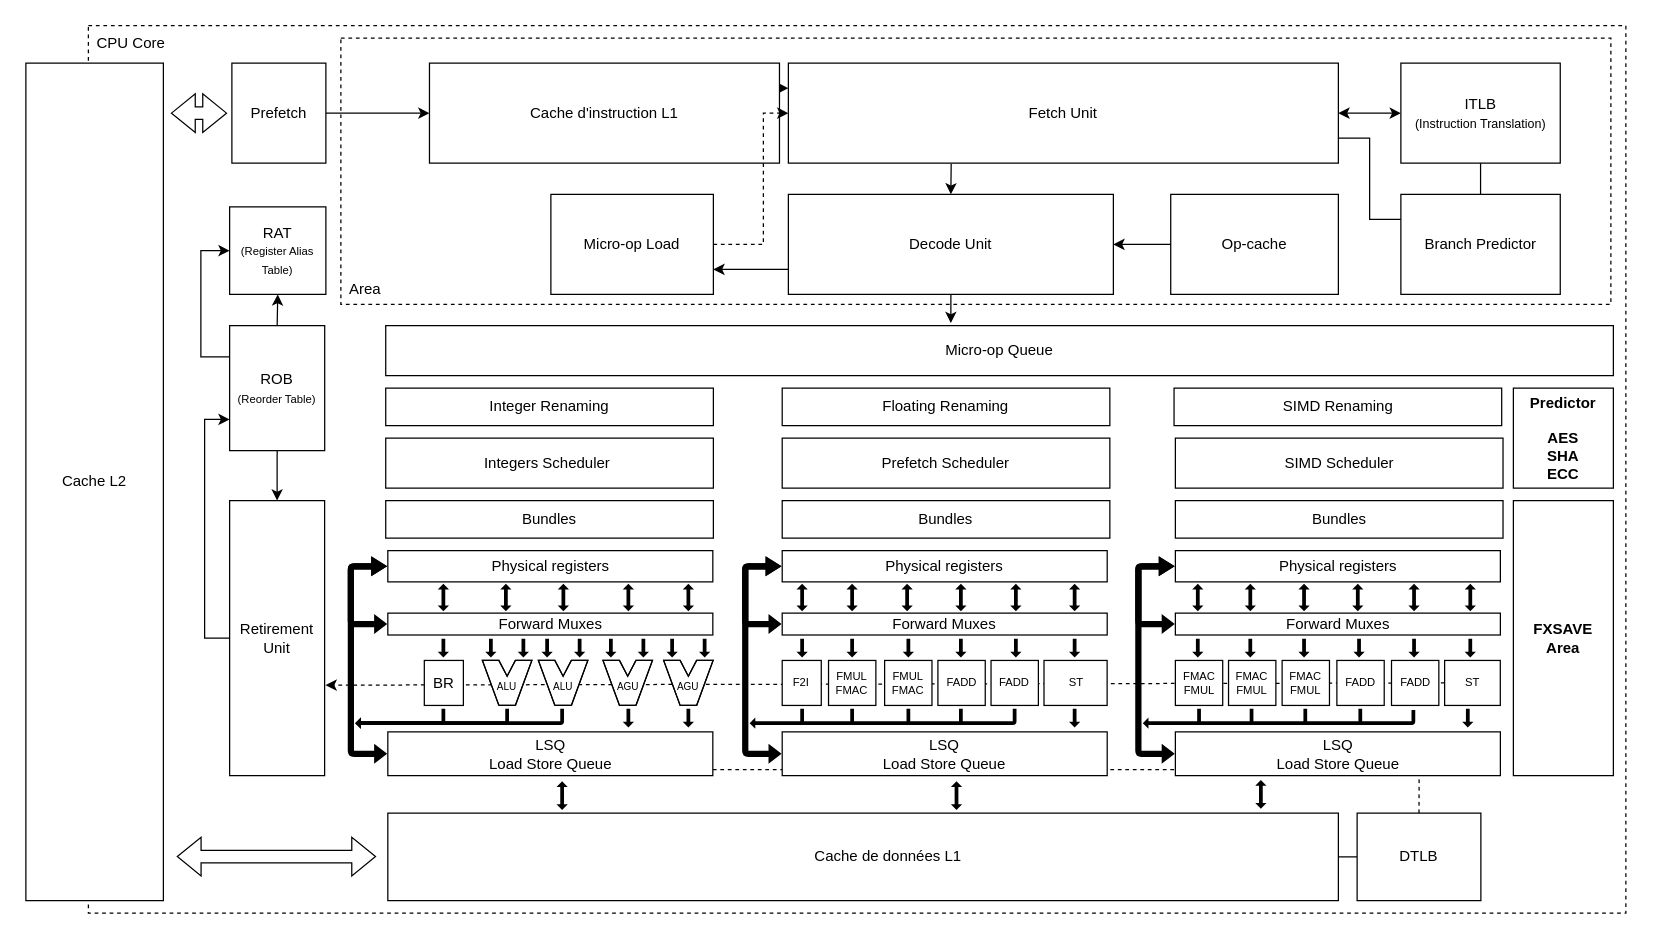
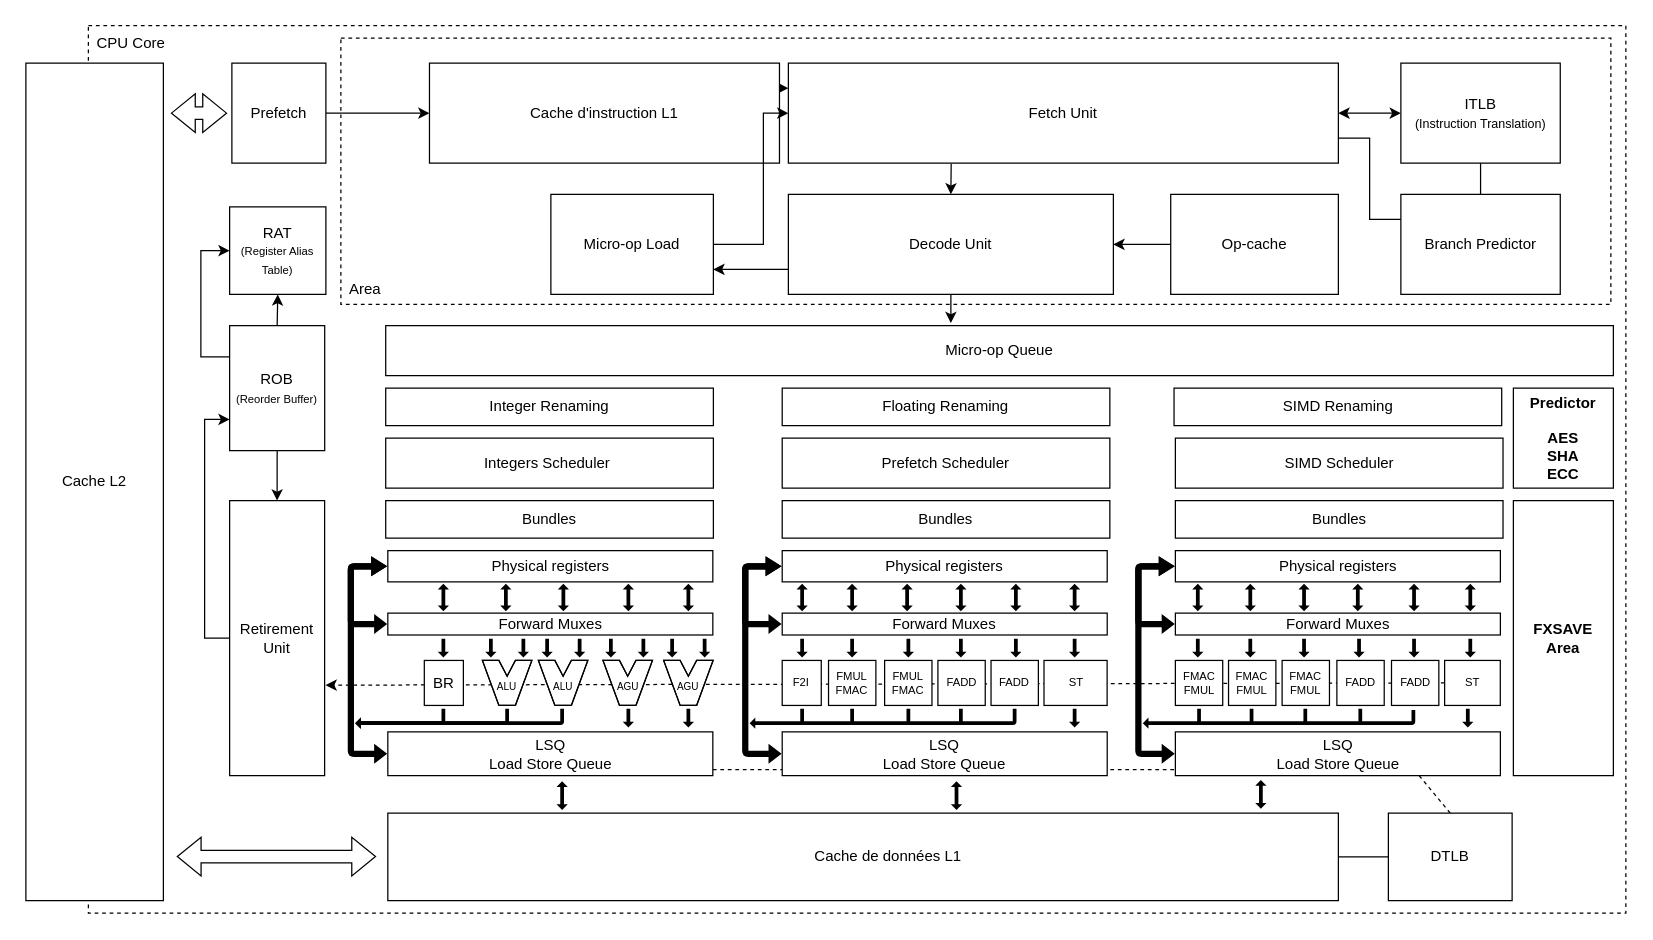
- <mxCell id="22" style="edgeStyle=orthogonalEdgeStyle;rounded=0;orthogonalLoop=1;jettySize=auto;html=1;exitX=1;exitY=0.5;exitDx=0;exitDy=0;entryX=0;entryY=0.5;entryDx=0;entryDy=0;dashed=1;" parent="1" source="23" target="15" edge="1"><mxGeometry relative="1" as="geometry"><Array as="points"><mxPoint x="610" y="195" /><mxPoint x="610" y="90" /></Array></mxGeometry></mxCell>
+ <mxCell id="22" style="edgeStyle=orthogonalEdgeStyle;rounded=0;orthogonalLoop=1;jettySize=auto;html=1;exitX=1;exitY=0.5;exitDx=0;exitDy=0;entryX=0;entryY=0.5;entryDx=0;entryDy=0;" parent="1" source="23" target="15" edge="1"><mxGeometry relative="1" as="geometry"><Array as="points"><mxPoint x="610" y="195" /><mxPoint x="610" y="90" /></Array></mxGeometry></mxCell>
- <mxCell id="28" value="ROB&lt;div&gt;&lt;font style=&quot;font-size: 9px;&quot;&gt;(Reorder Table)&lt;/font&gt;&lt;/div&gt;" style="rounded=0;whiteSpace=wrap;html=1;" parent="1" vertex="1"><mxGeometry x="183" y="260" width="76.06" height="100" as="geometry" /></mxCell>
+ <mxCell id="28" value="ROB&lt;div&gt;&lt;font style=&quot;font-size: 9px;&quot;&gt;(Reorder Buffer)&lt;/font&gt;&lt;/div&gt;" style="rounded=0;whiteSpace=wrap;html=1;" parent="1" vertex="1"><mxGeometry x="183" y="260" width="76.06" height="100" as="geometry" /></mxCell>
- <mxCell id="135" value="DTLB" style="rounded=0;whiteSpace=wrap;html=1;" parent="1" vertex="1"><mxGeometry x="1085" y="650" width="99" height="70" as="geometry" /></mxCell>
+ <mxCell id="135" value="DTLB" style="rounded=0;whiteSpace=wrap;html=1;" parent="1" vertex="1"><mxGeometry x="1110" y="650" width="99" height="70" as="geometry" /></mxCell>
